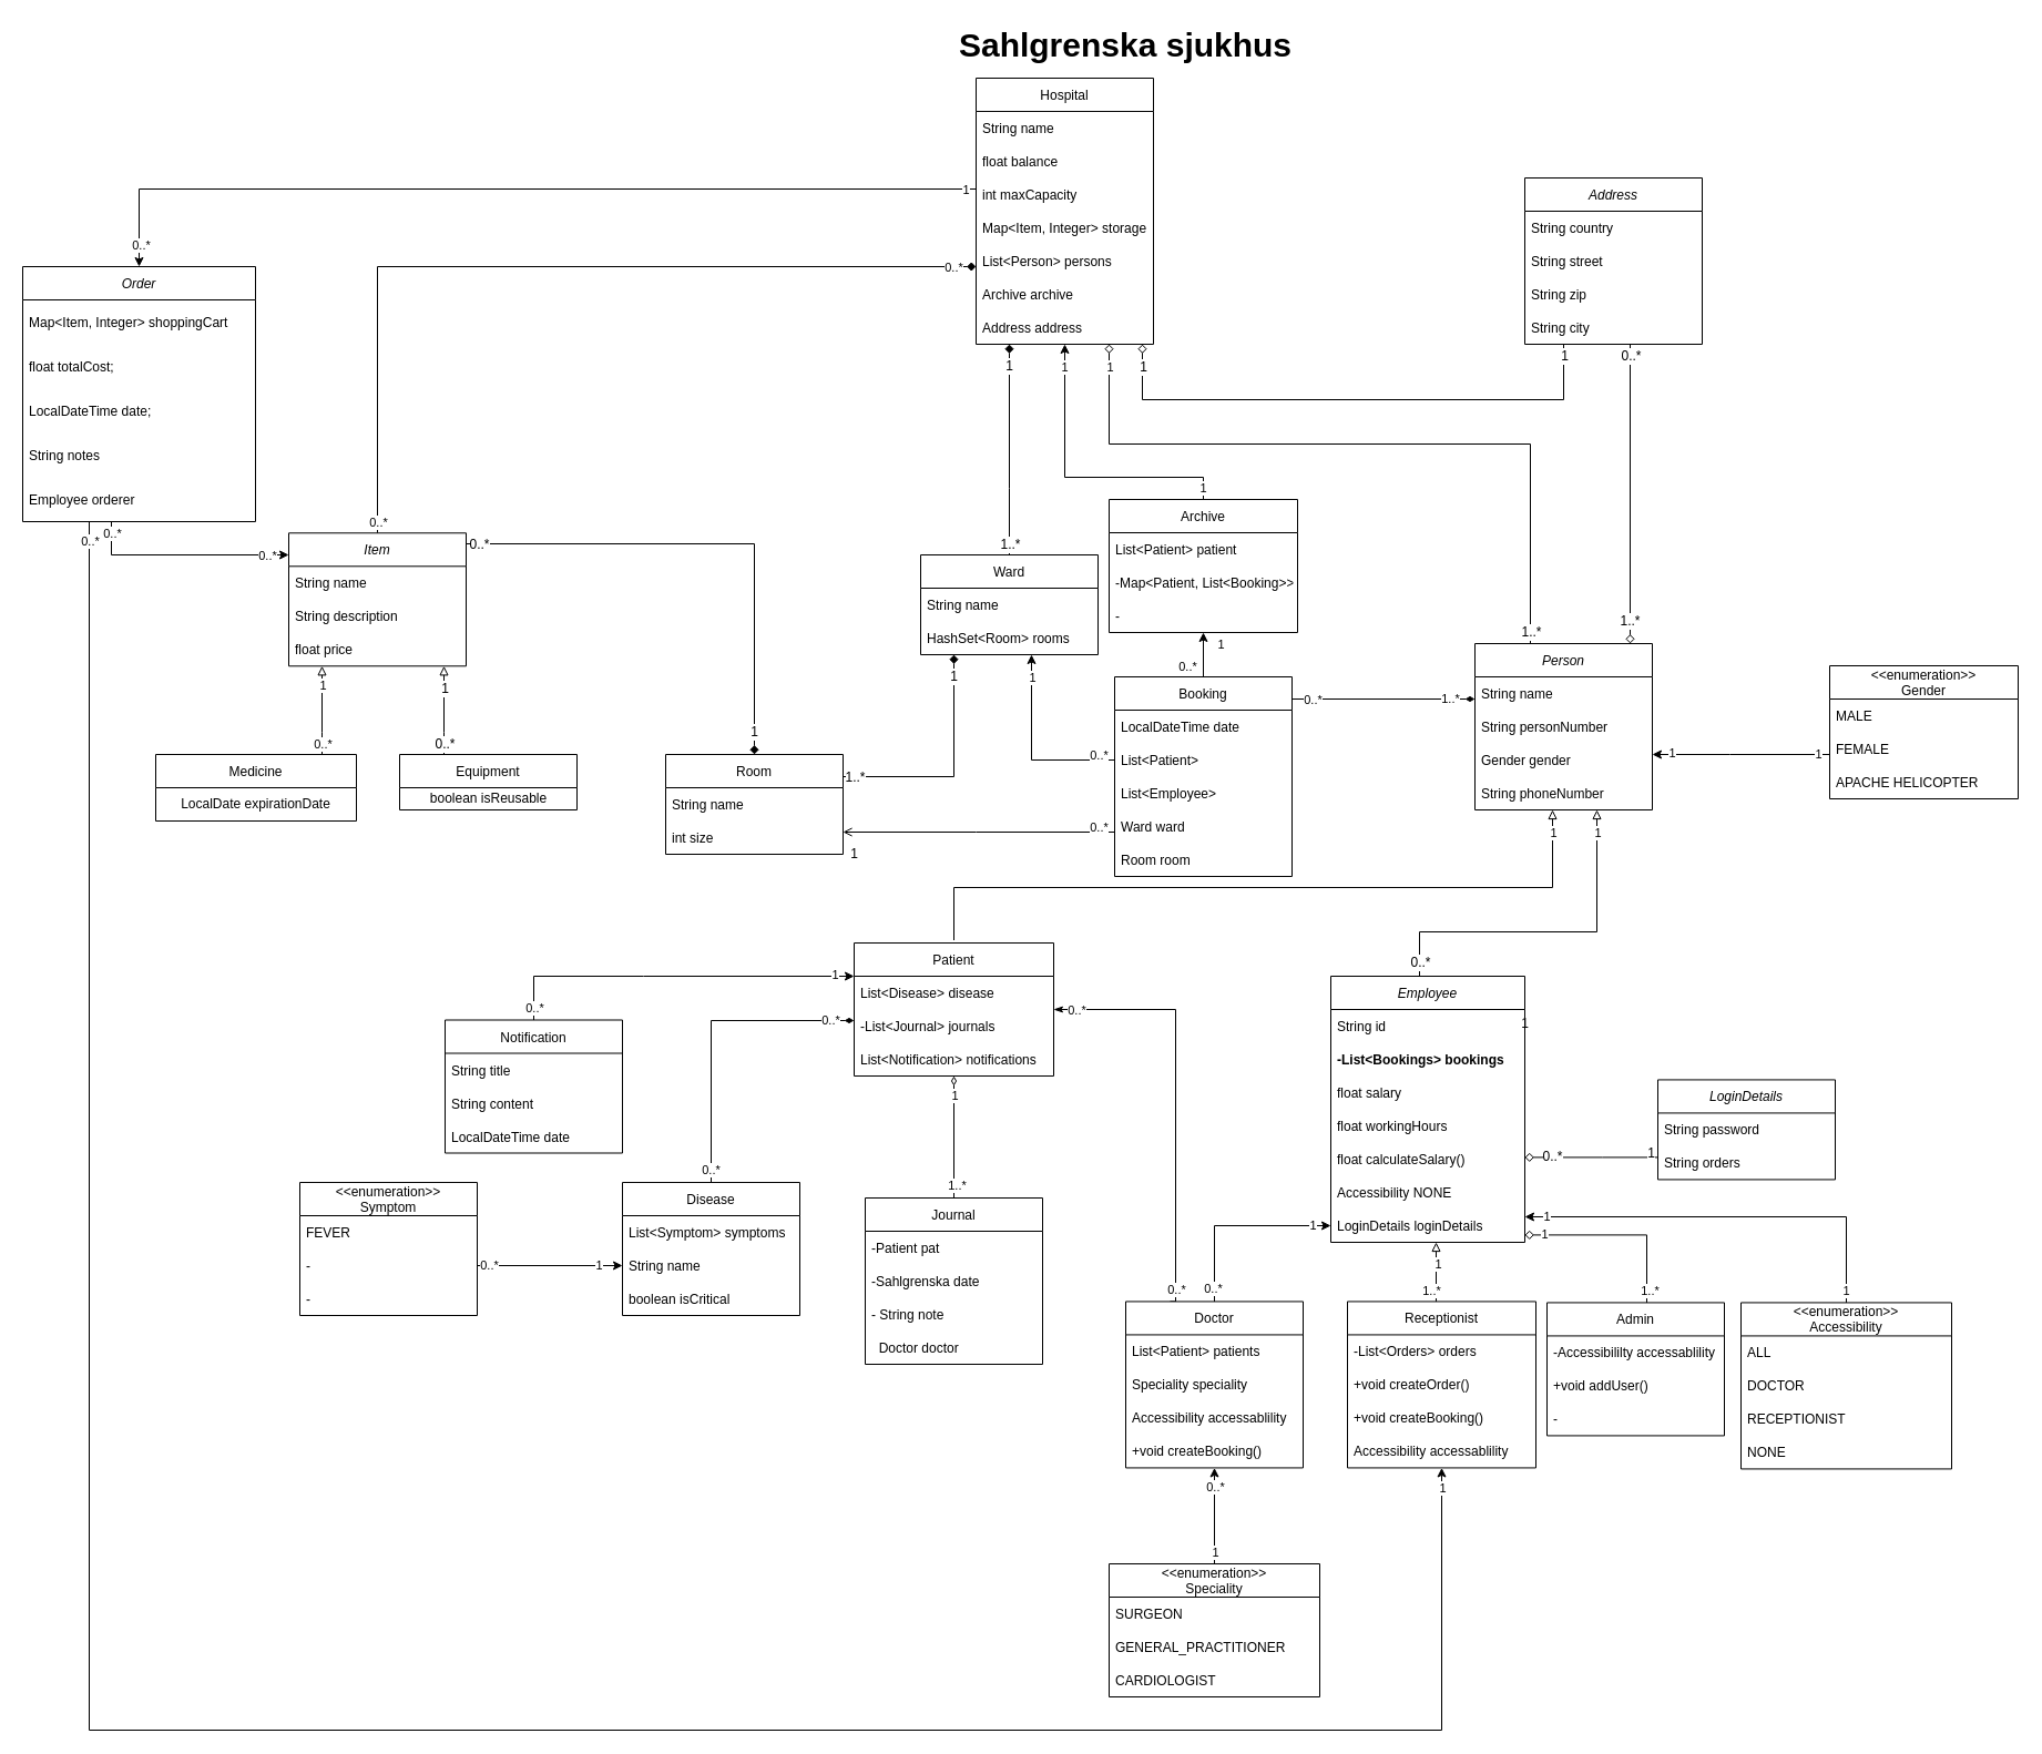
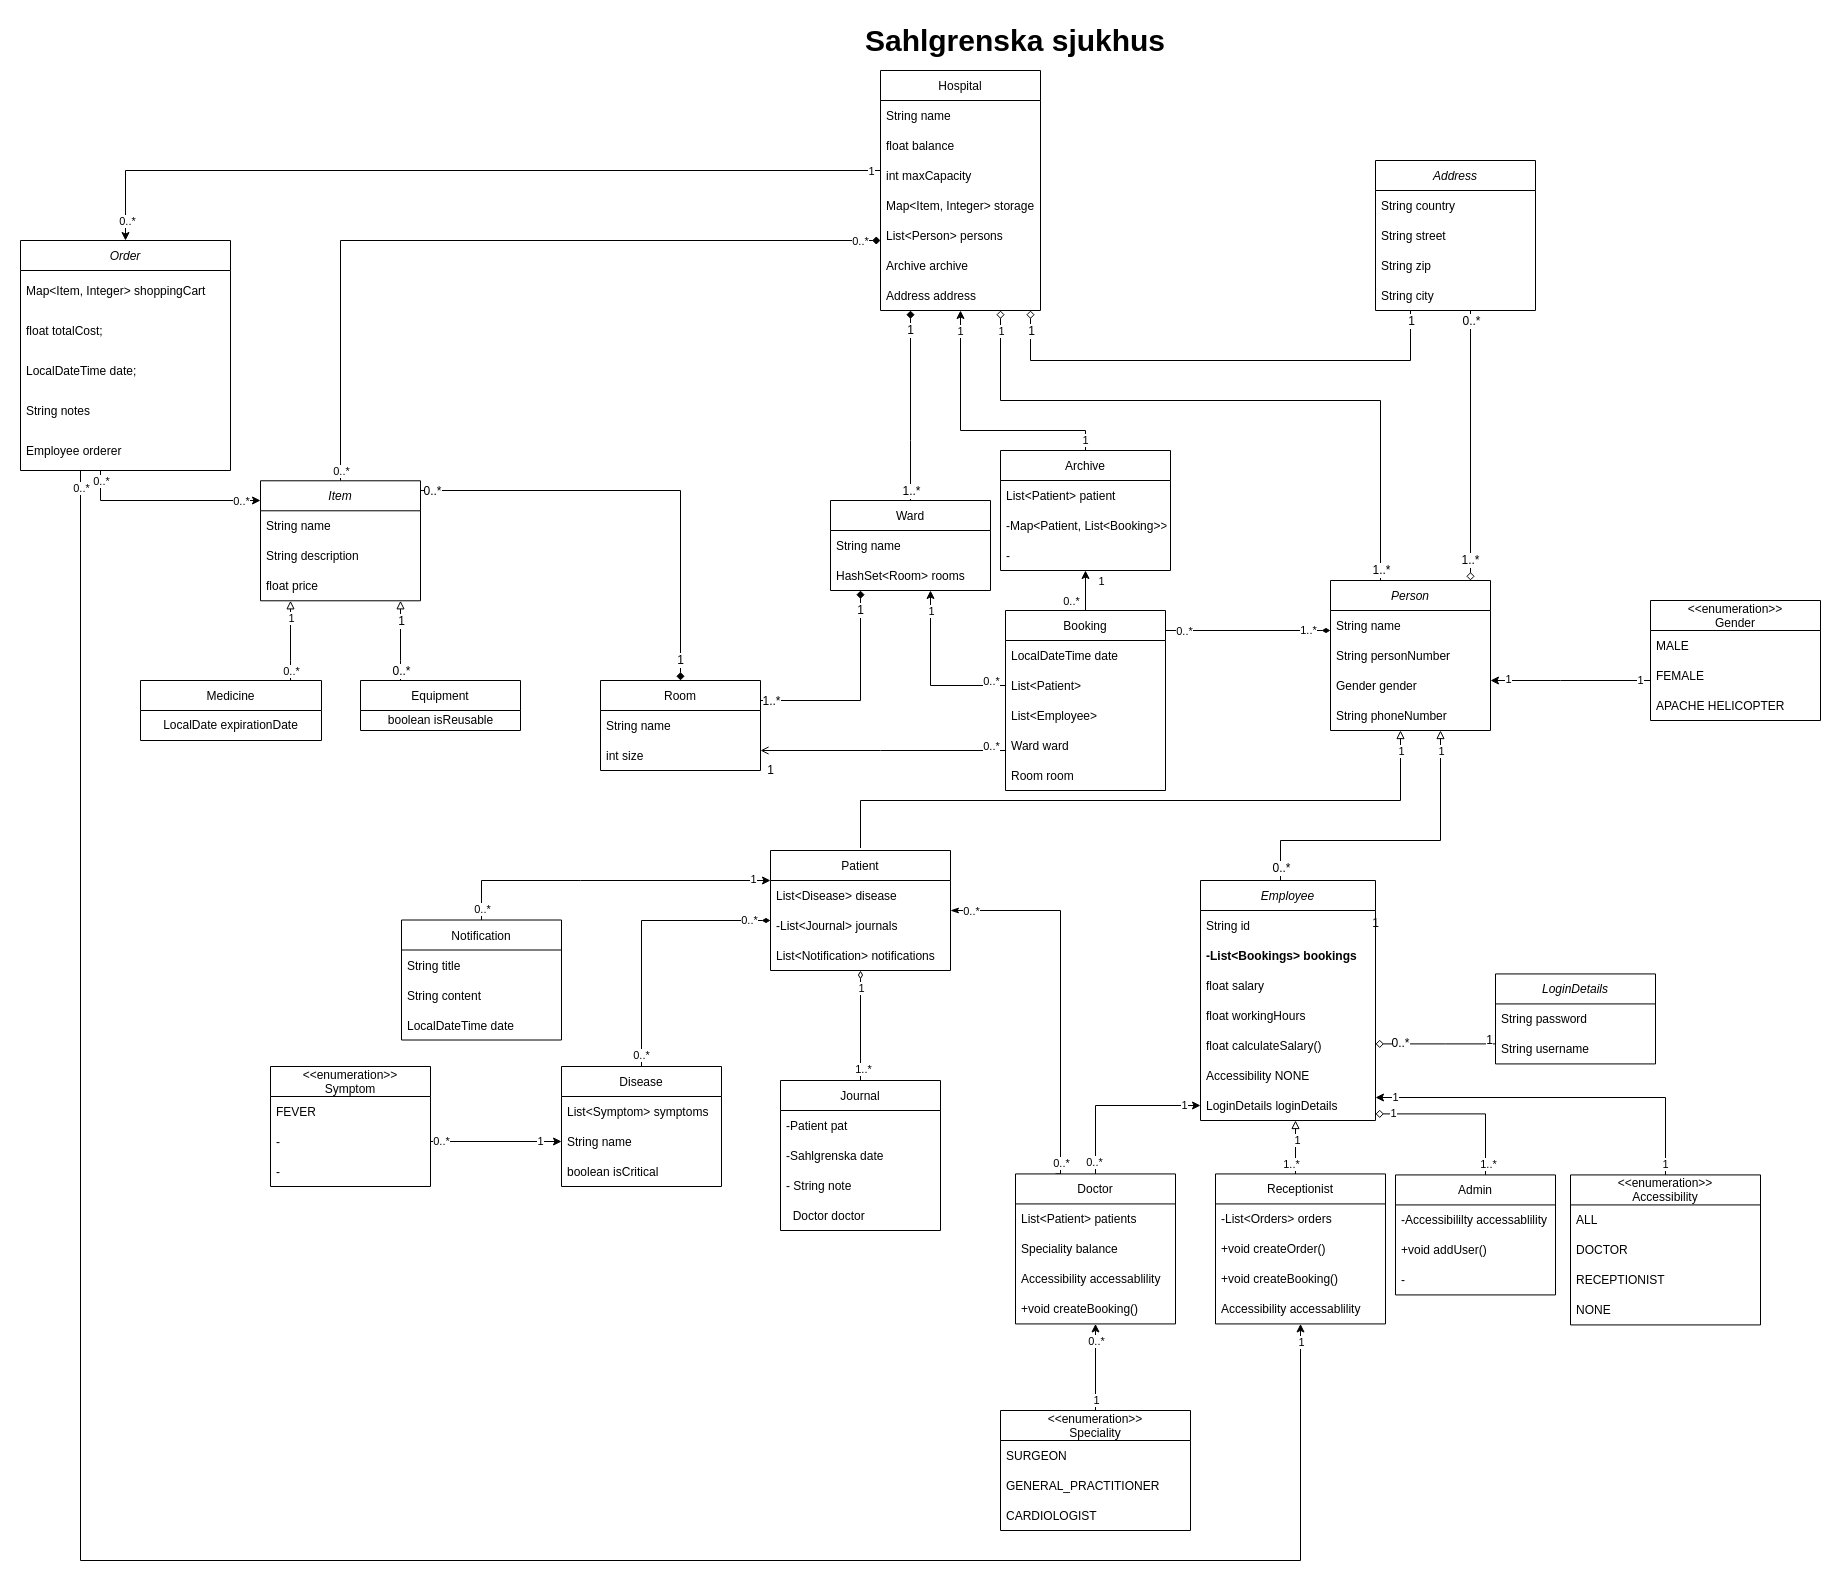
- <mxCell id="81" value="String orders" style="text;strokeColor=none;fillColor=none;align=left;verticalAlign=middle;spacingLeft=4;spacingRight=4;overflow=hidden;points=[[0,0.5],[1,0.5]];portConstraint=eastwest;rotatable=0;fontSize=12;" parent="79" vertex="1"><mxGeometry y="60" width="160" height="30" as="geometry" /></mxCell>
+ <mxCell id="81" value="String username" style="text;strokeColor=none;fillColor=none;align=left;verticalAlign=middle;spacingLeft=4;spacingRight=4;overflow=hidden;points=[[0,0.5],[1,0.5]];portConstraint=eastwest;rotatable=0;fontSize=12;" parent="79" vertex="1"><mxGeometry y="60" width="160" height="30" as="geometry" /></mxCell>
- <mxCell id="108" value="Speciality speciality" style="text;strokeColor=none;fillColor=none;align=left;verticalAlign=middle;spacingLeft=4;spacingRight=4;overflow=hidden;points=[[0,0.5],[1,0.5]];portConstraint=eastwest;rotatable=0;fontSize=12;" parent="106" vertex="1"><mxGeometry y="60" width="160" height="30" as="geometry" /></mxCell>
+ <mxCell id="108" value="Speciality balance" style="text;strokeColor=none;fillColor=none;align=left;verticalAlign=middle;spacingLeft=4;spacingRight=4;overflow=hidden;points=[[0,0.5],[1,0.5]];portConstraint=eastwest;rotatable=0;fontSize=12;" parent="106" vertex="1"><mxGeometry y="60" width="160" height="30" as="geometry" /></mxCell>
